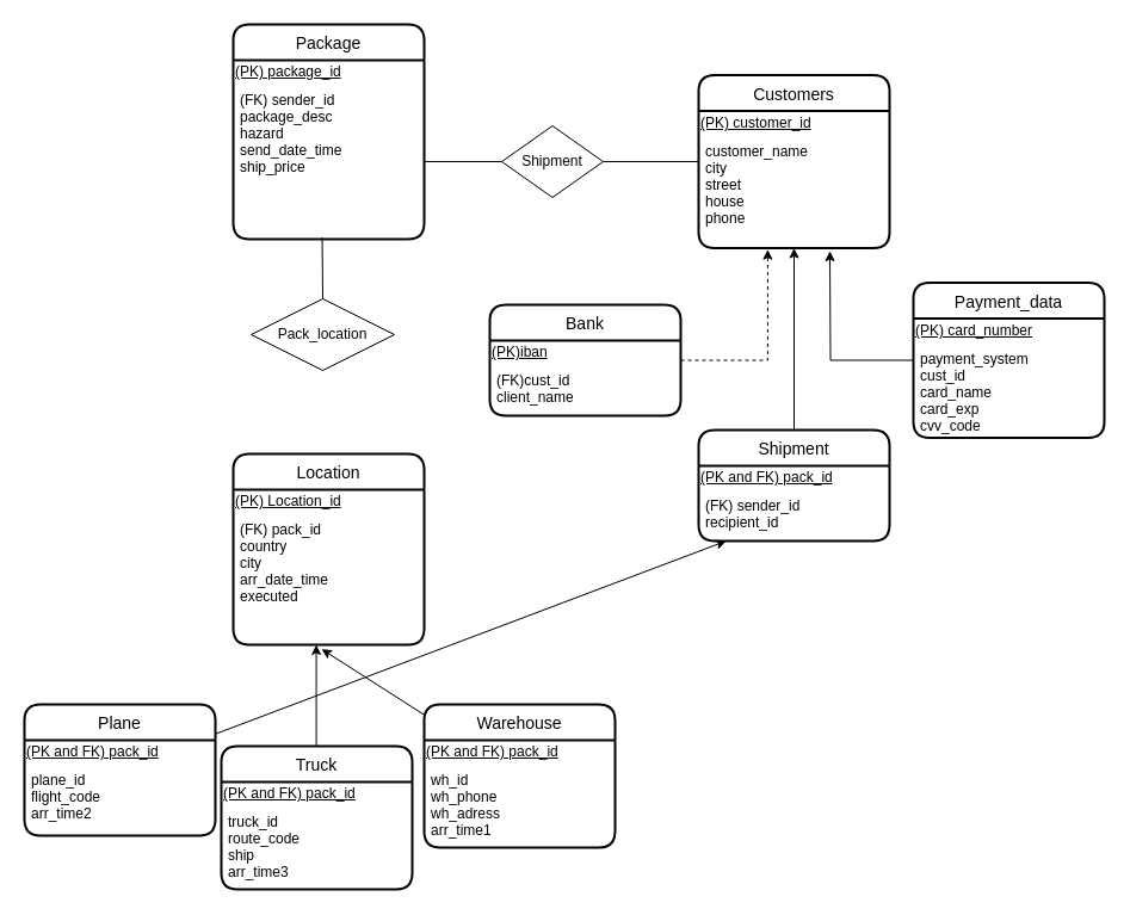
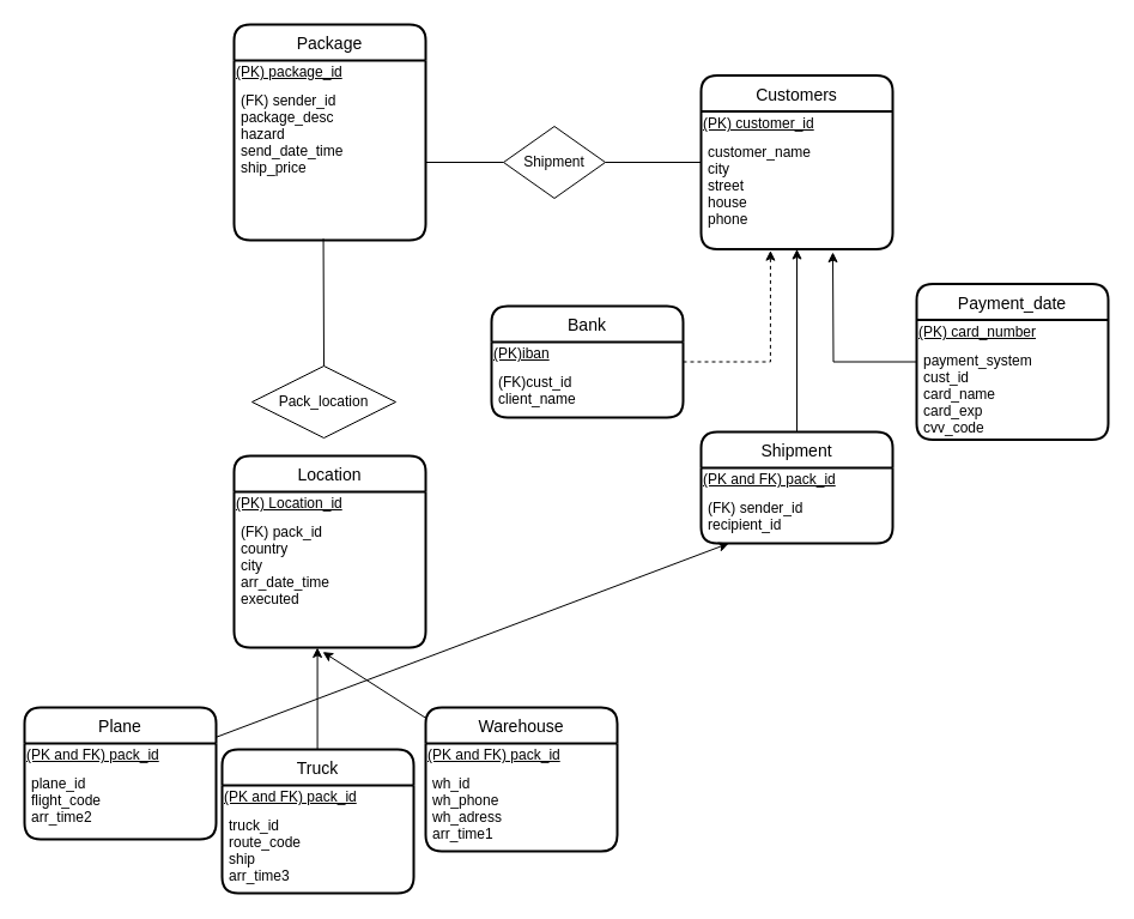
- <mxCell id="28" value="Payment_data" style="swimlane;childLayout=stackLayout;horizontal=1;startSize=30;horizontalStack=0;rounded=1;fontSize=14;fontStyle=0;strokeWidth=2;resizeParent=0;resizeLast=1;shadow=0;dashed=0;align=center;" vertex="1" parent="1"><mxGeometry x="765" y="236.5" width="160" height="130" as="geometry" /></mxCell>
+ <mxCell id="28" value="Payment_date" style="swimlane;childLayout=stackLayout;horizontal=1;startSize=30;horizontalStack=0;rounded=1;fontSize=14;fontStyle=0;strokeWidth=2;resizeParent=0;resizeLast=1;shadow=0;dashed=0;align=center;" vertex="1" parent="1"><mxGeometry x="765" y="236.5" width="160" height="130" as="geometry" /></mxCell>
- <mxCell id="16" value="Pack_location" style="shape=rhombus;perimeter=rhombusPerimeter;whiteSpace=wrap;html=1;align=center;fontFamily=Helvetica;" parent="1" vertex="1"><mxGeometry x="210" y="250" width="120" height="60" as="geometry" /></mxCell>
+ <mxCell id="16" value="Pack_location" style="shape=rhombus;perimeter=rhombusPerimeter;whiteSpace=wrap;html=1;align=center;fontFamily=Helvetica;" parent="1" vertex="1"><mxGeometry x="210" y="305" width="120" height="60" as="geometry" /></mxCell>
